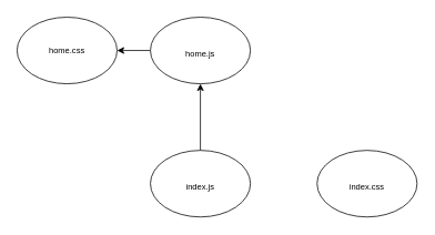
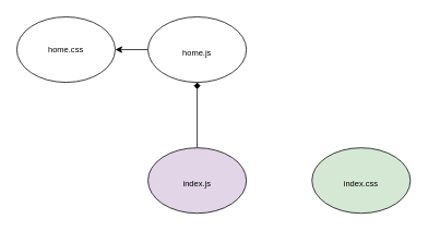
- <mxCell id="2" value="" style="edgeStyle=orthogonalEdgeStyle;rounded=0;orthogonalLoop=1;jettySize=auto;html=1;" edge="1" parent="1" source="3" target="6"><mxGeometry relative="1" as="geometry" /></mxCell>
+ <mxCell id="2" value="" style="edgeStyle=orthogonalEdgeStyle;rounded=0;orthogonalLoop=1;jettySize=auto;html=1;endArrow=diamond;" edge="1" parent="1" source="3" target="6"><mxGeometry relative="1" as="geometry" /></mxCell>
- <mxCell id="3" value="&lt;font size=&quot;1&quot;&gt;index.js&lt;/font&gt;" style="ellipse;whiteSpace=wrap;html=1;fontSize=24;fontFamily=Helvetica;" vertex="1" parent="1"><mxGeometry x="180" y="180" width="120" height="80" as="geometry" /></mxCell>
+ <mxCell id="3" value="&lt;font size=&quot;1&quot;&gt;index.js&lt;/font&gt;" style="ellipse;whiteSpace=wrap;html=1;fontSize=24;fontFamily=Helvetica;fillColor=#e1d5e7;" vertex="1" parent="1"><mxGeometry x="180" y="180" width="120" height="80" as="geometry" /></mxCell>
- <mxCell id="4" value="&lt;font size=&quot;1&quot;&gt;index.css&lt;/font&gt;" style="ellipse;whiteSpace=wrap;html=1;fontSize=24;fontFamily=Helvetica;" vertex="1" parent="1"><mxGeometry x="380" y="180" width="120" height="80" as="geometry" /></mxCell>
+ <mxCell id="4" value="&lt;font size=&quot;1&quot;&gt;index.css&lt;/font&gt;" style="ellipse;whiteSpace=wrap;html=1;fontSize=24;fontFamily=Helvetica;fillColor=#d5e8d4;" vertex="1" parent="1"><mxGeometry x="380" y="180" width="120" height="80" as="geometry" /></mxCell>
